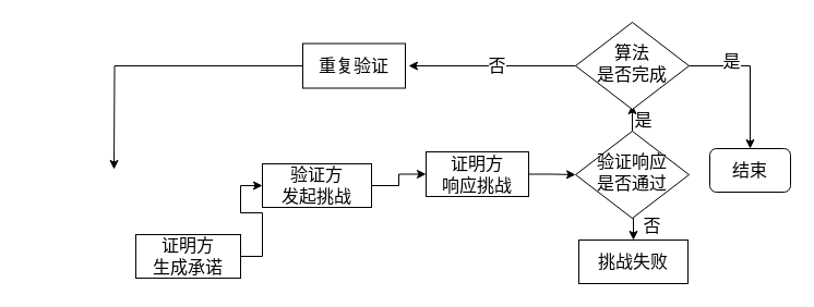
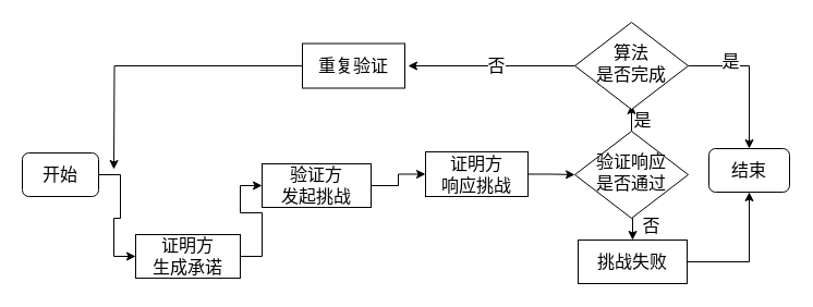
+ <mxCell id="3" value="开始" style="rounded=1;whiteSpace=wrap;html=1;fontSize=16;glass=0;strokeWidth=1;shadow=0;" parent="1" vertex="1"><mxGeometry x="20" y="140" width="70" height="40" as="geometry" /></mxCell>
+ <mxCell id="2" style="edgeStyle=orthogonalEdgeStyle;rounded=0;orthogonalLoop=1;jettySize=auto;html=1;exitX=1;exitY=0.5;exitDx=0;exitDy=0;entryX=0;entryY=0.5;entryDx=0;entryDy=0;fontSize=16;" edge="1" parent="1" source="3" target="9"><mxGeometry relative="1" as="geometry" /></mxCell>
+ <mxCell id="14" style="edgeStyle=orthogonalEdgeStyle;rounded=0;orthogonalLoop=1;jettySize=auto;html=1;exitX=1;exitY=0.5;exitDx=0;exitDy=0;fontSize=16;entryX=0.5;entryY=1;entryDx=0;entryDy=0;" edge="1" parent="1" source="15" target="7"><mxGeometry relative="1" as="geometry"><mxPoint x="680" y="246" as="targetPoint" /></mxGeometry></mxCell>
